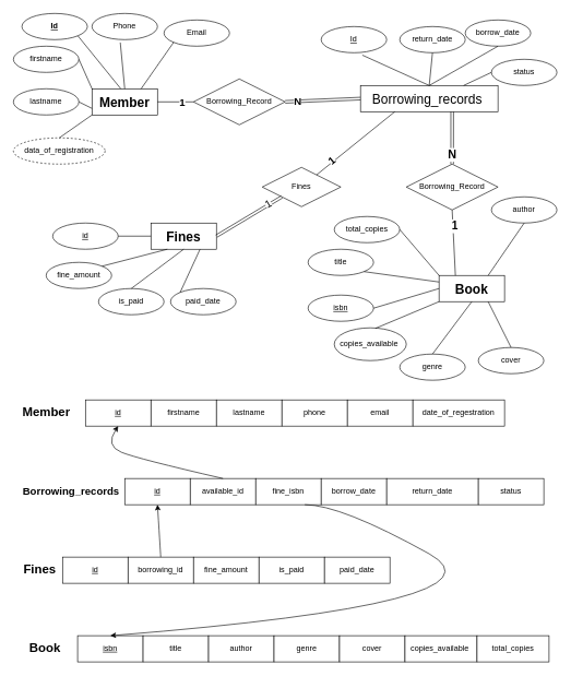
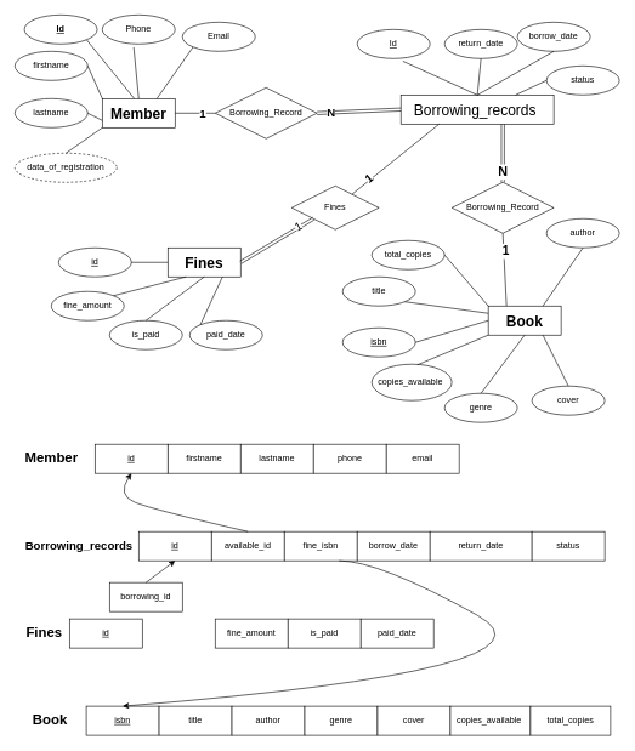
- <mxCell id="70" value="date_of_regestration" style="whiteSpace=wrap;html=1;align=center;" vertex="1" parent="1"><mxGeometry x="630" y="610" width="140" height="40" as="geometry" /></mxCell>
- <mxCell id="88" value="borrowing_id" style="whiteSpace=wrap;html=1;align=center;" vertex="1" parent="1"><mxGeometry x="195" y="850" width="100" height="40" as="geometry" /></mxCell>
+ <mxCell id="88" value="borrowing_id" style="whiteSpace=wrap;html=1;align=center;" vertex="1" parent="1"><mxGeometry x="150" y="800" width="100" height="40" as="geometry" /></mxCell>
